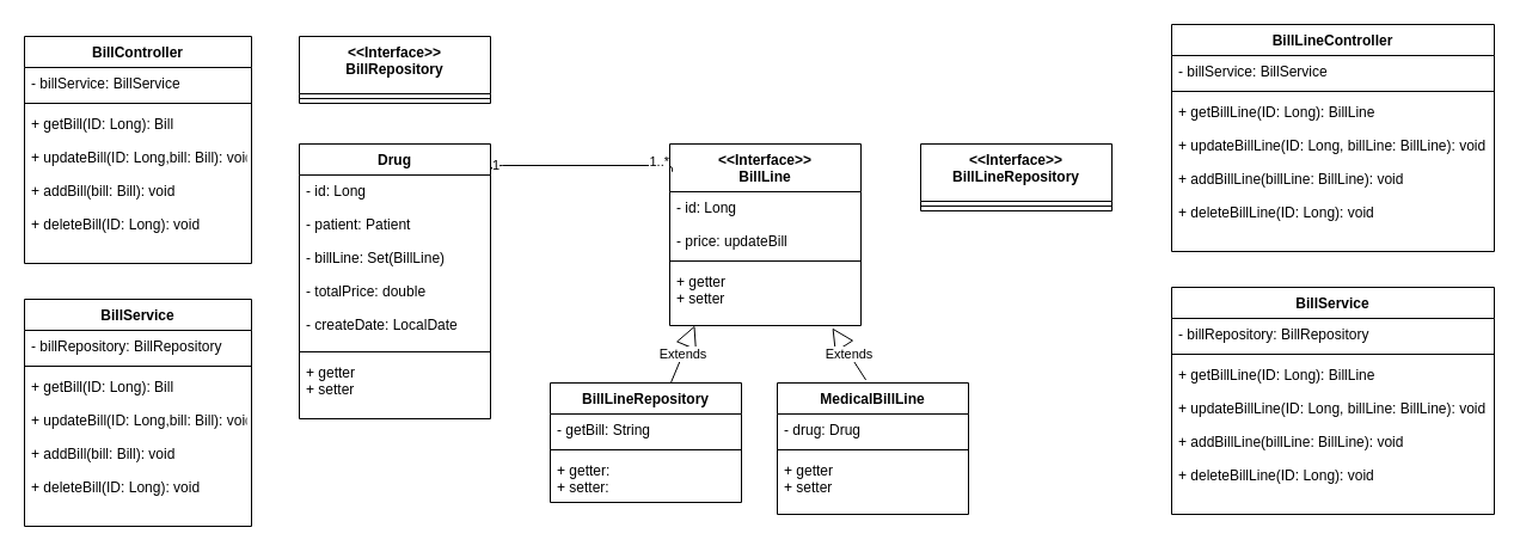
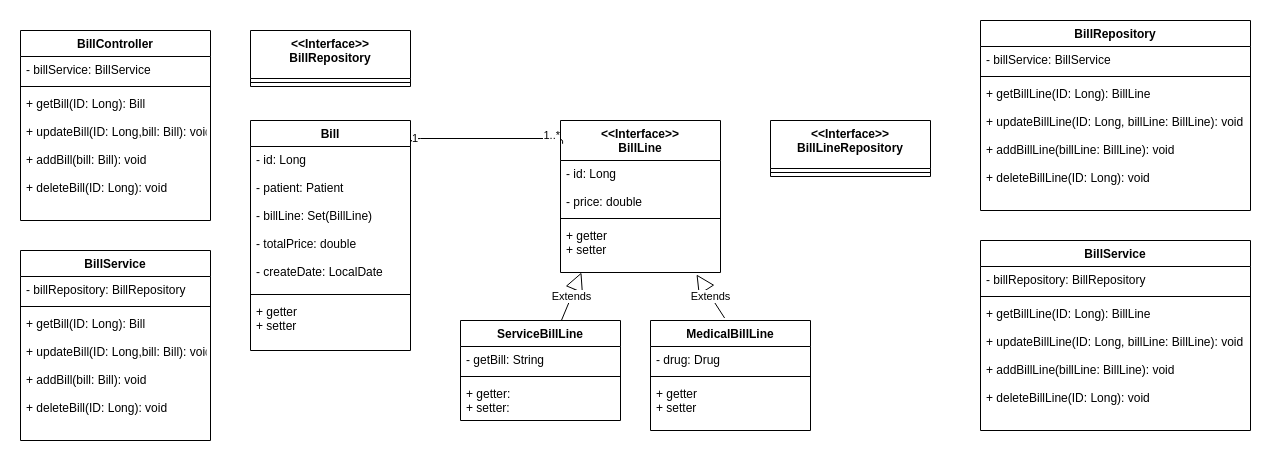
- <mxCell id="33" value="BillLineController" style="swimlane;fontStyle=1;align=center;verticalAlign=top;childLayout=stackLayout;horizontal=1;startSize=26;horizontalStack=0;resizeParent=1;resizeParentMax=0;resizeLast=0;collapsible=1;marginBottom=0;" parent="1" vertex="1"><mxGeometry x="980" y="20" width="270" height="190" as="geometry" /></mxCell>
+ <mxCell id="33" value="BillRepository" style="swimlane;fontStyle=1;align=center;verticalAlign=top;childLayout=stackLayout;horizontal=1;startSize=26;horizontalStack=0;resizeParent=1;resizeParentMax=0;resizeLast=0;collapsible=1;marginBottom=0;" parent="1" vertex="1"><mxGeometry x="980" y="20" width="270" height="190" as="geometry" /></mxCell>
- <mxCell id="16" value="Drug" style="swimlane;fontStyle=1;align=center;verticalAlign=top;childLayout=stackLayout;horizontal=1;startSize=26;horizontalStack=0;resizeParent=1;resizeParentMax=0;resizeLast=0;collapsible=1;marginBottom=0;" parent="1" vertex="1"><mxGeometry x="250" y="120" width="160" height="230" as="geometry" /></mxCell>
+ <mxCell id="16" value="Bill" style="swimlane;fontStyle=1;align=center;verticalAlign=top;childLayout=stackLayout;horizontal=1;startSize=26;horizontalStack=0;resizeParent=1;resizeParentMax=0;resizeLast=0;collapsible=1;marginBottom=0;" parent="1" vertex="1"><mxGeometry x="250" y="120" width="160" height="230" as="geometry" /></mxCell>
- <mxCell id="3" value="- id: Long&#10;&#10;- price: updateBill" style="text;strokeColor=none;fillColor=none;align=left;verticalAlign=top;spacingLeft=4;spacingRight=4;overflow=hidden;rotatable=0;points=[[0,0.5],[1,0.5]];portConstraint=eastwest;" parent="2" vertex="1"><mxGeometry y="40" width="160" height="54" as="geometry" /></mxCell>
+ <mxCell id="3" value="- id: Long&#10;&#10;- price: double" style="text;strokeColor=none;fillColor=none;align=left;verticalAlign=top;spacingLeft=4;spacingRight=4;overflow=hidden;rotatable=0;points=[[0,0.5],[1,0.5]];portConstraint=eastwest;" parent="2" vertex="1"><mxGeometry y="40" width="160" height="54" as="geometry" /></mxCell>
- <mxCell id="6" value="BillLineRepository" style="swimlane;fontStyle=1;align=center;verticalAlign=top;childLayout=stackLayout;horizontal=1;startSize=26;horizontalStack=0;resizeParent=1;resizeParentMax=0;resizeLast=0;collapsible=1;marginBottom=0;" parent="1" vertex="1"><mxGeometry x="460" y="320" width="160" height="100" as="geometry" /></mxCell>
+ <mxCell id="6" value="ServiceBillLine" style="swimlane;fontStyle=1;align=center;verticalAlign=top;childLayout=stackLayout;horizontal=1;startSize=26;horizontalStack=0;resizeParent=1;resizeParentMax=0;resizeLast=0;collapsible=1;marginBottom=0;" parent="1" vertex="1"><mxGeometry x="460" y="320" width="160" height="100" as="geometry" /></mxCell>
